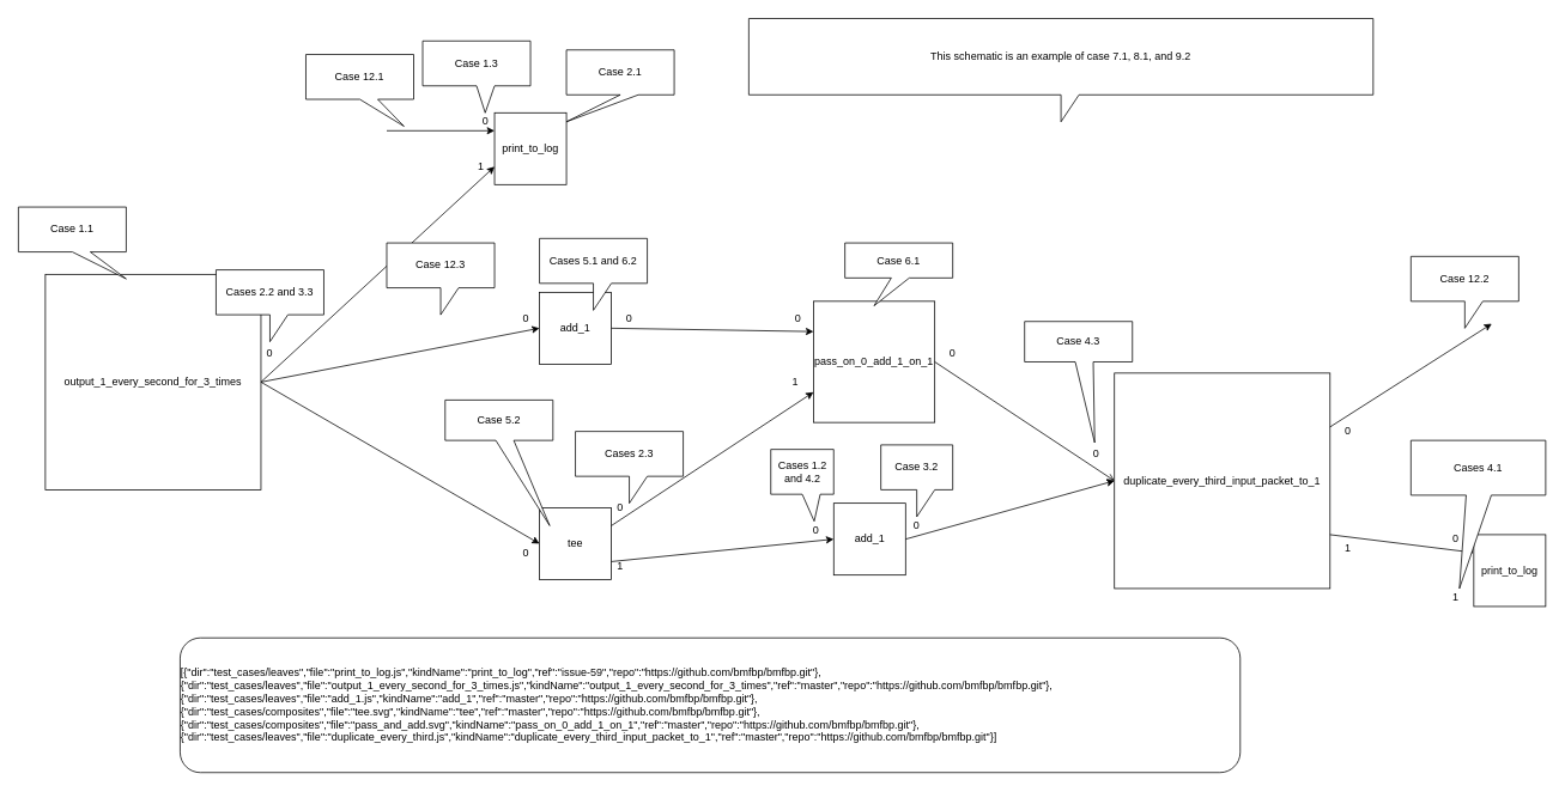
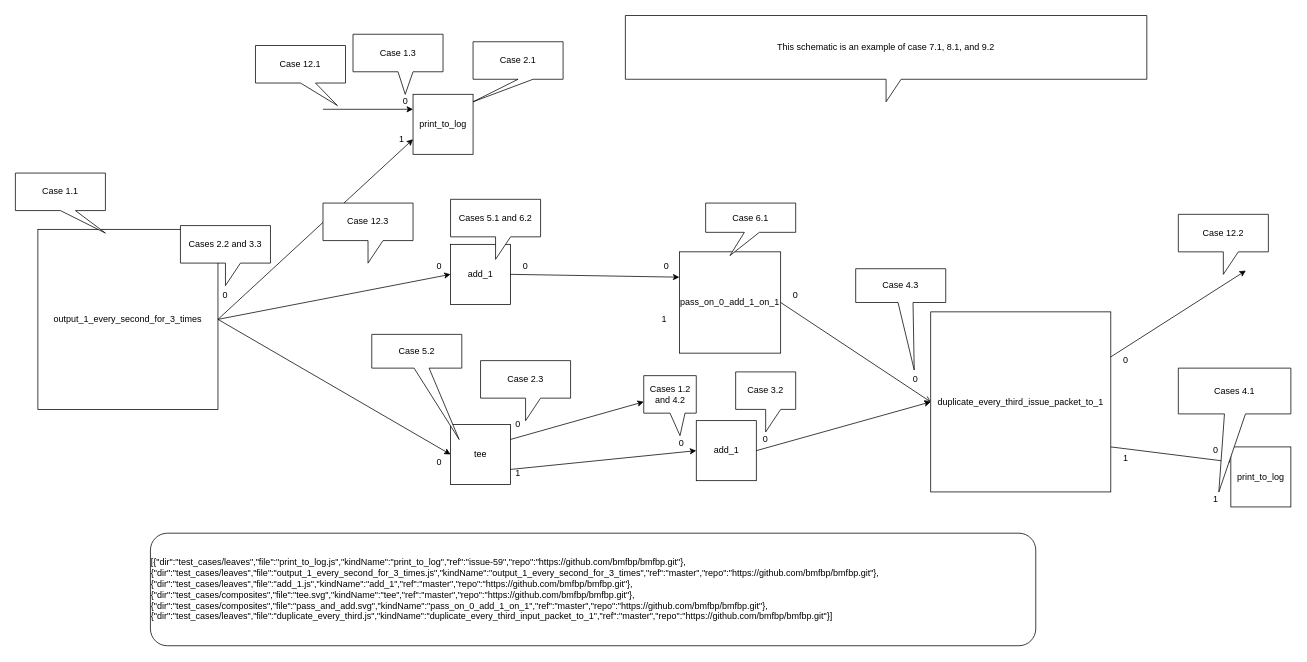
- <mxCell id="38" value="Cases 2.3" style="shape=callout;whiteSpace=wrap;html=1;perimeter=calloutPerimeter;" parent="1" vertex="1"><mxGeometry x="640" y="480" width="120" height="80" as="geometry" /></mxCell>
+ <mxCell id="38" value="Case 2.3" style="shape=callout;whiteSpace=wrap;html=1;perimeter=calloutPerimeter;" parent="1" vertex="1"><mxGeometry x="640" y="480" width="120" height="80" as="geometry" /></mxCell>
- <mxCell id="13" value="" style="endArrow=classic;html=1;exitX=1;exitY=0.25;exitDx=0;exitDy=0;entryX=0;entryY=0.75;entryDx=0;entryDy=0;" parent="1" source="5" target="6" edge="1"><mxGeometry width="50" height="50" relative="1" as="geometry"><mxPoint x="330" y="385" as="sourcePoint" /><mxPoint x="440" y="255" as="targetPoint" /></mxGeometry></mxCell>
+ <mxCell id="13" value="" style="endArrow=classic;html=1;exitX=1;exitY=0.25;exitDx=0;exitDy=0;" parent="1" source="5" target="42" edge="1"><mxGeometry width="50" height="50" relative="1" as="geometry"><mxPoint x="330" y="385" as="sourcePoint" /><mxPoint x="440" y="255" as="targetPoint" /></mxGeometry></mxCell>
- <mxCell id="8" value="duplicate_every_third_input_packet_to_1" style="whiteSpace=wrap;html=1;aspect=fixed;" parent="1" vertex="1"><mxGeometry x="1240" y="415" width="240" height="240" as="geometry" /></mxCell>
+ <mxCell id="8" value="duplicate_every_third_issue_packet_to_1" style="whiteSpace=wrap;html=1;aspect=fixed;" parent="1" vertex="1"><mxGeometry x="1240" y="415" width="240" height="240" as="geometry" /></mxCell>
